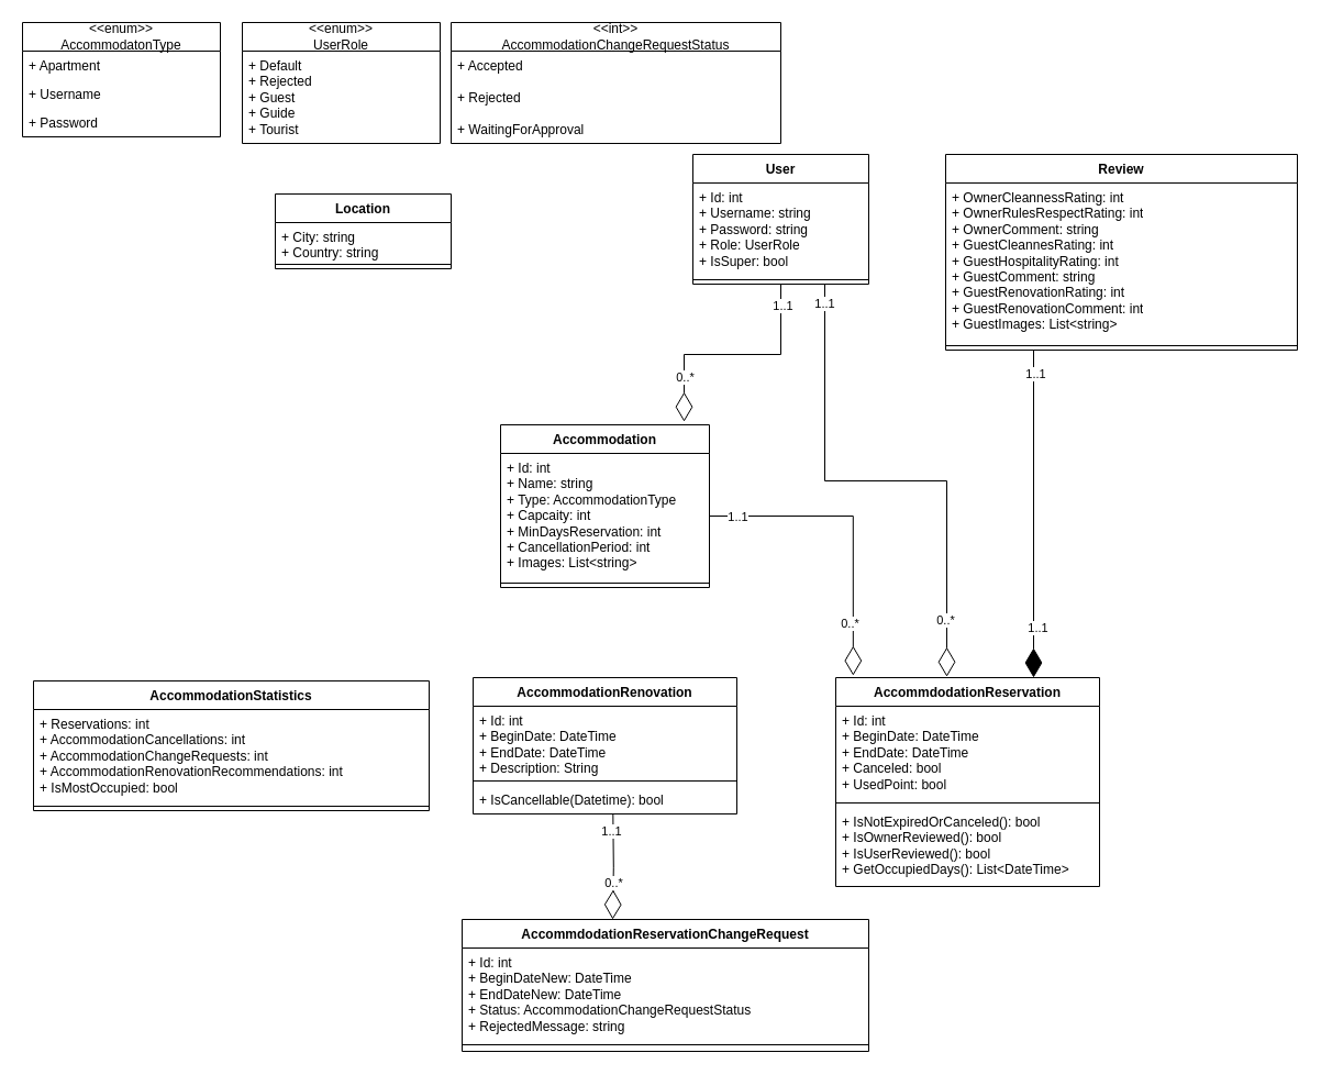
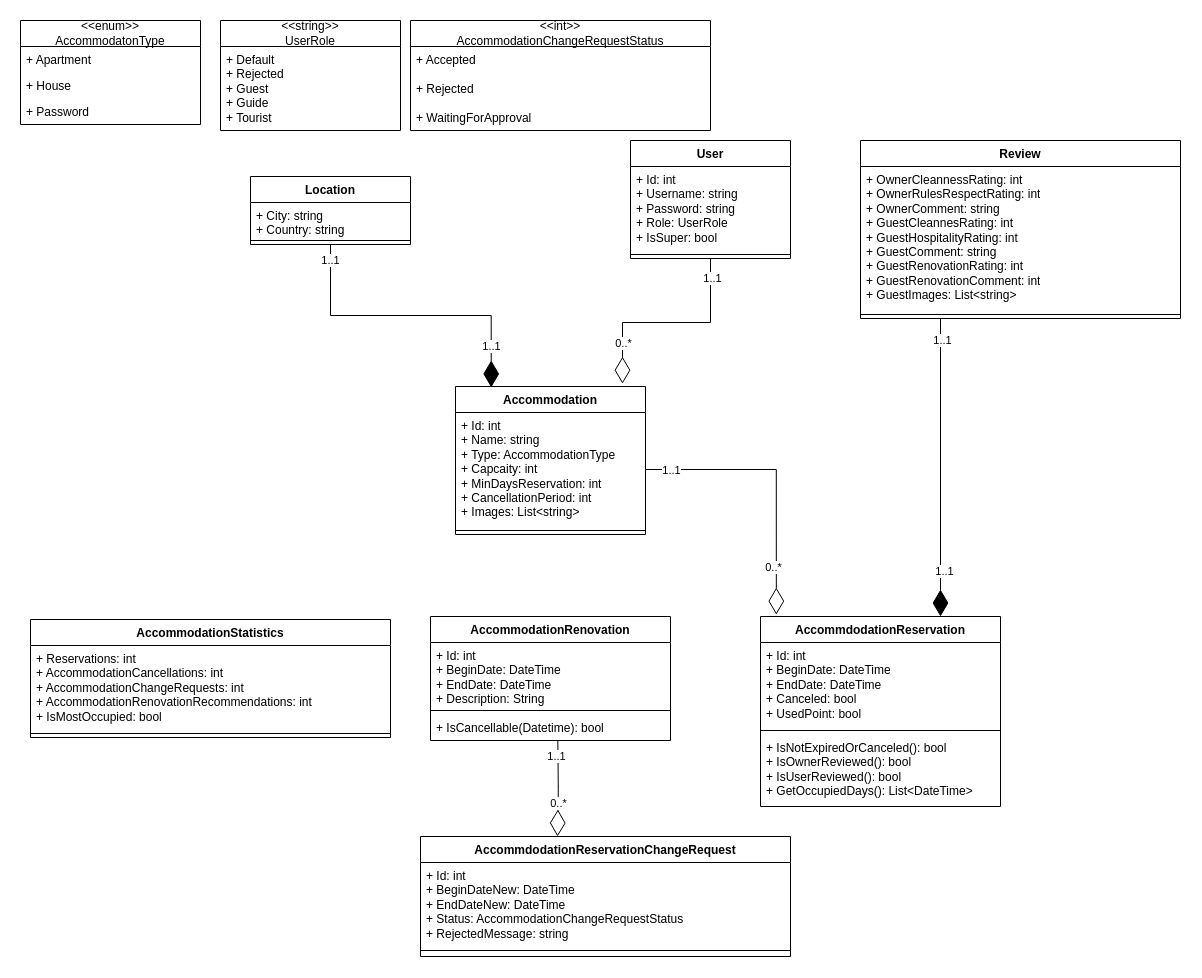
- <mxCell id="13" value="&amp;lt;&amp;lt;enum&amp;gt;&amp;gt;&lt;div&gt;UserRole&lt;/div&gt;" style="swimlane;fontStyle=0;childLayout=stackLayout;horizontal=1;startSize=26;fillColor=none;horizontalStack=0;resizeParent=1;resizeParentMax=0;resizeLast=0;collapsible=1;marginBottom=0;whiteSpace=wrap;html=1;" parent="1" vertex="1"><mxGeometry x="220" y="20" width="180" height="110" as="geometry" /></mxCell>
+ <mxCell id="13" value="&amp;lt;&amp;lt;string&amp;gt;&amp;gt;&lt;div&gt;UserRole&lt;/div&gt;" style="swimlane;fontStyle=0;childLayout=stackLayout;horizontal=1;startSize=26;fillColor=none;horizontalStack=0;resizeParent=1;resizeParentMax=0;resizeLast=0;collapsible=1;marginBottom=0;whiteSpace=wrap;html=1;" parent="1" vertex="1"><mxGeometry x="220" y="20" width="180" height="110" as="geometry" /></mxCell>
- <mxCell id="11" value="+ Username" style="text;strokeColor=none;fillColor=none;align=left;verticalAlign=top;spacingLeft=4;spacingRight=4;overflow=hidden;rotatable=0;points=[[0,0.5],[1,0.5]];portConstraint=eastwest;whiteSpace=wrap;html=1;" parent="9" vertex="1"><mxGeometry y="52" width="180" height="26" as="geometry" /></mxCell>
+ <mxCell id="11" value="+ House" style="text;strokeColor=none;fillColor=none;align=left;verticalAlign=top;spacingLeft=4;spacingRight=4;overflow=hidden;rotatable=0;points=[[0,0.5],[1,0.5]];portConstraint=eastwest;whiteSpace=wrap;html=1;" parent="9" vertex="1"><mxGeometry y="52" width="180" height="26" as="geometry" /></mxCell>
+ <mxCell id="27" value="" style="endArrow=diamondThin;endFill=1;endSize=24;html=1;rounded=0;edgeStyle=orthogonalEdgeStyle;entryX=0.188;entryY=0.006;entryDx=0;entryDy=0;exitX=0.5;exitY=1;exitDx=0;exitDy=0;entryPerimeter=0;" parent="1" source="18" target="6" edge="1"><mxGeometry width="160" relative="1" as="geometry"><mxPoint x="310" y="276" as="sourcePoint" /><mxPoint x="490" y="286" as="targetPoint" /></mxGeometry></mxCell>
+ <mxCell id="28" value="1..1" style="edgeLabel;html=1;align=center;verticalAlign=middle;resizable=0;points=[];" vertex="1" connectable="0" parent="27"><mxGeometry x="-0.904" y="-1" relative="1" as="geometry"><mxPoint as="offset" /></mxGeometry></mxCell>
+ <mxCell id="29" value="1..1" style="edgeLabel;html=1;align=center;verticalAlign=middle;resizable=0;points=[];" vertex="1" connectable="0" parent="27"><mxGeometry x="0.725" relative="1" as="geometry"><mxPoint as="offset" /></mxGeometry></mxCell>
- <mxCell id="34" value="" style="endArrow=diamondThin;endFill=0;endSize=24;html=1;rounded=0;exitX=0.75;exitY=1;exitDx=0;exitDy=0;edgeStyle=orthogonalEdgeStyle;entryX=0.421;entryY=-0.004;entryDx=0;entryDy=0;entryPerimeter=0;" parent="1" source="15" target="30" edge="1"><mxGeometry width="160" relative="1" as="geometry"><mxPoint x="620" y="486" as="sourcePoint" /><mxPoint x="780" y="486" as="targetPoint" /></mxGeometry></mxCell>
- <mxCell id="35" value="1..1" style="edgeLabel;html=1;align=center;verticalAlign=middle;resizable=0;points=[];" vertex="1" connectable="0" parent="34"><mxGeometry x="-0.928" y="-1" relative="1" as="geometry"><mxPoint as="offset" /></mxGeometry></mxCell>
- <mxCell id="36" value="0..*" style="edgeLabel;html=1;align=center;verticalAlign=middle;resizable=0;points=[];" vertex="1" connectable="0" parent="34"><mxGeometry x="0.775" y="-2" relative="1" as="geometry"><mxPoint as="offset" /></mxGeometry></mxCell>
